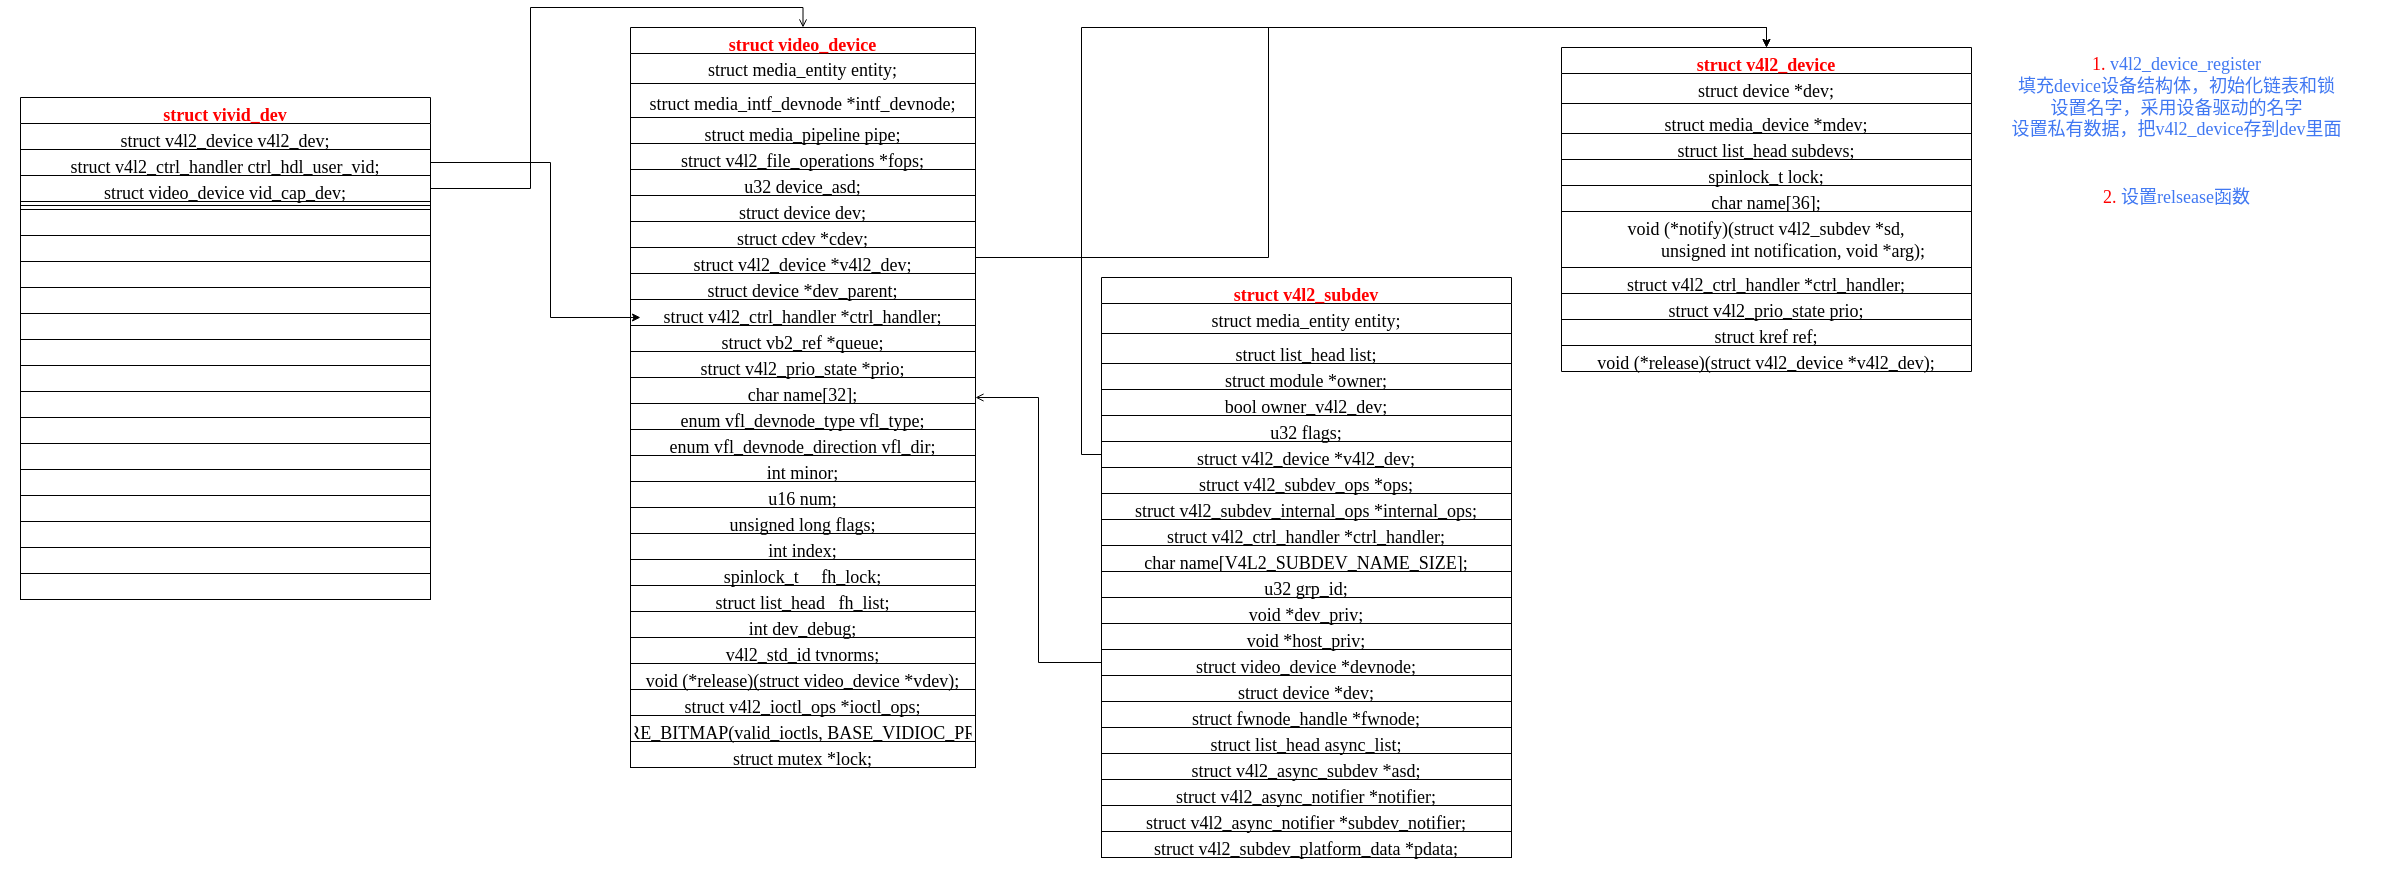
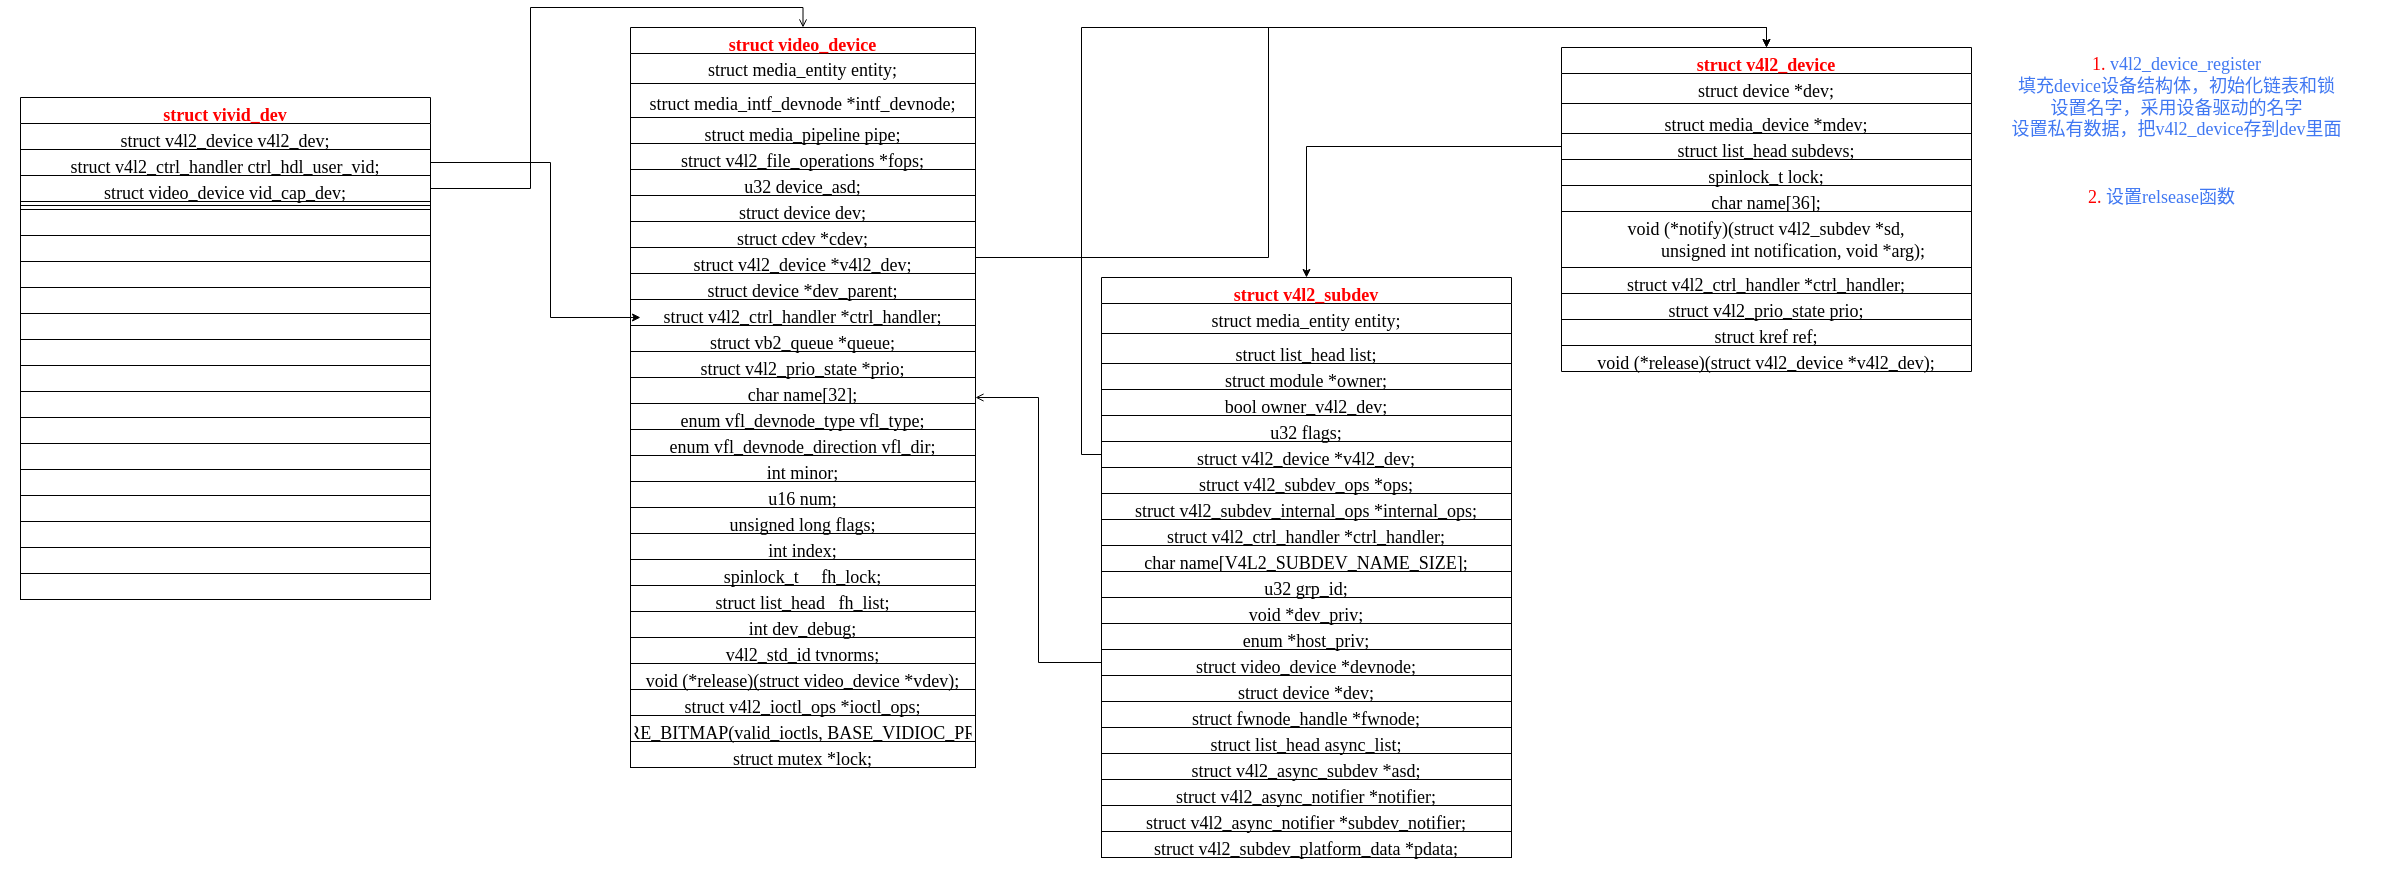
+ <mxCell id="67" style="edgeStyle=orthogonalEdgeStyle;rounded=0;orthogonalLoop=1;jettySize=auto;html=1;exitX=0;exitY=0.5;exitDx=0;exitDy=0;fontFamily=Comic Sans MS;fontSize=18;fontColor=#FF0000;" edge="1" parent="1" source="35" target="43"><mxGeometry relative="1" as="geometry" /></mxCell>
- <mxCell id="71" value="2. &lt;span style=&quot;color: #4078f2;&quot;&gt;设置relsease函数&lt;/span&gt;" style="text;html=1;align=center;verticalAlign=middle;resizable=0;points=[];autosize=1;strokeColor=none;fillColor=none;fontSize=18;fontFamily=Comic Sans MS;fontColor=#FF0000;" vertex="1" parent="1"><mxGeometry x="2086" y="170" width="180" height="40" as="geometry" /></mxCell>
+ <mxCell id="71" value="2. &lt;span style=&quot;color: #4078f2;&quot;&gt;设置relsease函数&lt;/span&gt;" style="text;html=1;align=center;verticalAlign=middle;resizable=0;points=[];autosize=1;strokeColor=none;fillColor=none;fontSize=18;fontFamily=Comic Sans MS;fontColor=#FF0000;" vertex="1" parent="1"><mxGeometry x="2071" y="170" width="180" height="40" as="geometry" /></mxCell>
- <mxCell id="14" value="struct vb2_ref *queue;" style="text;strokeColor=none;fillColor=none;align=center;verticalAlign=top;spacingLeft=4;spacingRight=4;overflow=hidden;rotatable=0;points=[[0,0.5],[1,0.5]];portConstraint=eastwest;fontSize=18;fontFamily=Comic Sans MS;" parent="2" vertex="1"><mxGeometry y="298" width="345" height="26" as="geometry" /></mxCell>
+ <mxCell id="14" value="struct vb2_queue *queue;" style="text;strokeColor=none;fillColor=none;align=center;verticalAlign=top;spacingLeft=4;spacingRight=4;overflow=hidden;rotatable=0;points=[[0,0.5],[1,0.5]];portConstraint=eastwest;fontSize=18;fontFamily=Comic Sans MS;" parent="2" vertex="1"><mxGeometry y="298" width="345" height="26" as="geometry" /></mxCell>
- <mxCell id="57" value="void *host_priv;" style="text;strokeColor=default;fillColor=none;align=center;verticalAlign=top;spacingLeft=4;spacingRight=4;overflow=hidden;rotatable=0;points=[[0,0.5],[1,0.5]];portConstraint=eastwest;fontSize=18;fontFamily=Comic Sans MS;" vertex="1" parent="43"><mxGeometry y="346" width="410" height="26" as="geometry" /></mxCell>
+ <mxCell id="57" value="enum *host_priv;" style="text;strokeColor=default;fillColor=none;align=center;verticalAlign=top;spacingLeft=4;spacingRight=4;overflow=hidden;rotatable=0;points=[[0,0.5],[1,0.5]];portConstraint=eastwest;fontSize=18;fontFamily=Comic Sans MS;" vertex="1" parent="43"><mxGeometry y="346" width="410" height="26" as="geometry" /></mxCell>
